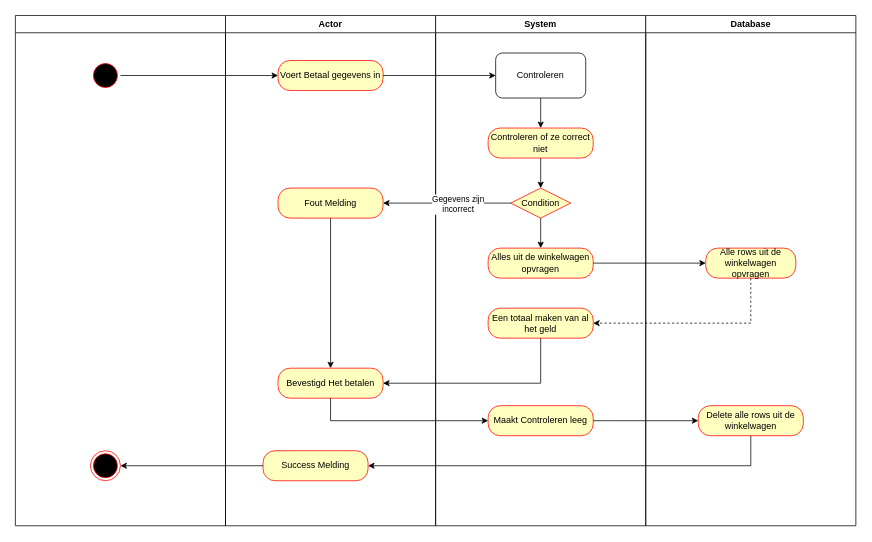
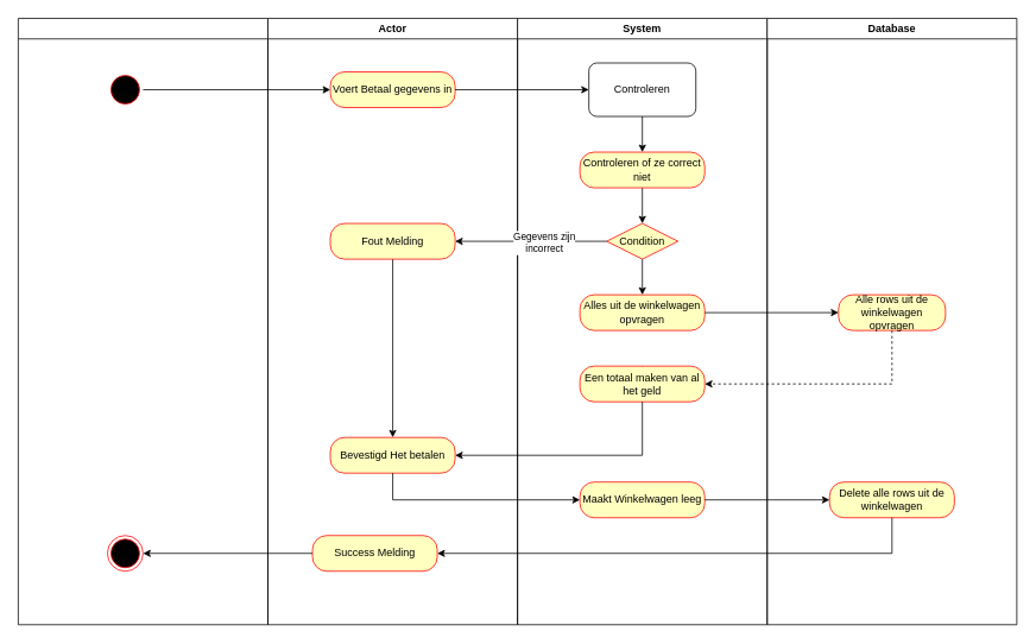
- <mxCell id="24" value="Maakt Controleren leeg" style="rounded=1;whiteSpace=wrap;html=1;arcSize=40;fontColor=#000000;fillColor=#ffffc0;strokeColor=#ff0000;" vertex="1" parent="12"><mxGeometry x="70" y="520" width="140" height="40" as="geometry" /></mxCell>
+ <mxCell id="24" value="Maakt Winkelwagen leeg" style="rounded=1;whiteSpace=wrap;html=1;arcSize=40;fontColor=#000000;fillColor=#ffffc0;strokeColor=#ff0000;" vertex="1" parent="12"><mxGeometry x="70" y="520" width="140" height="40" as="geometry" /></mxCell>
